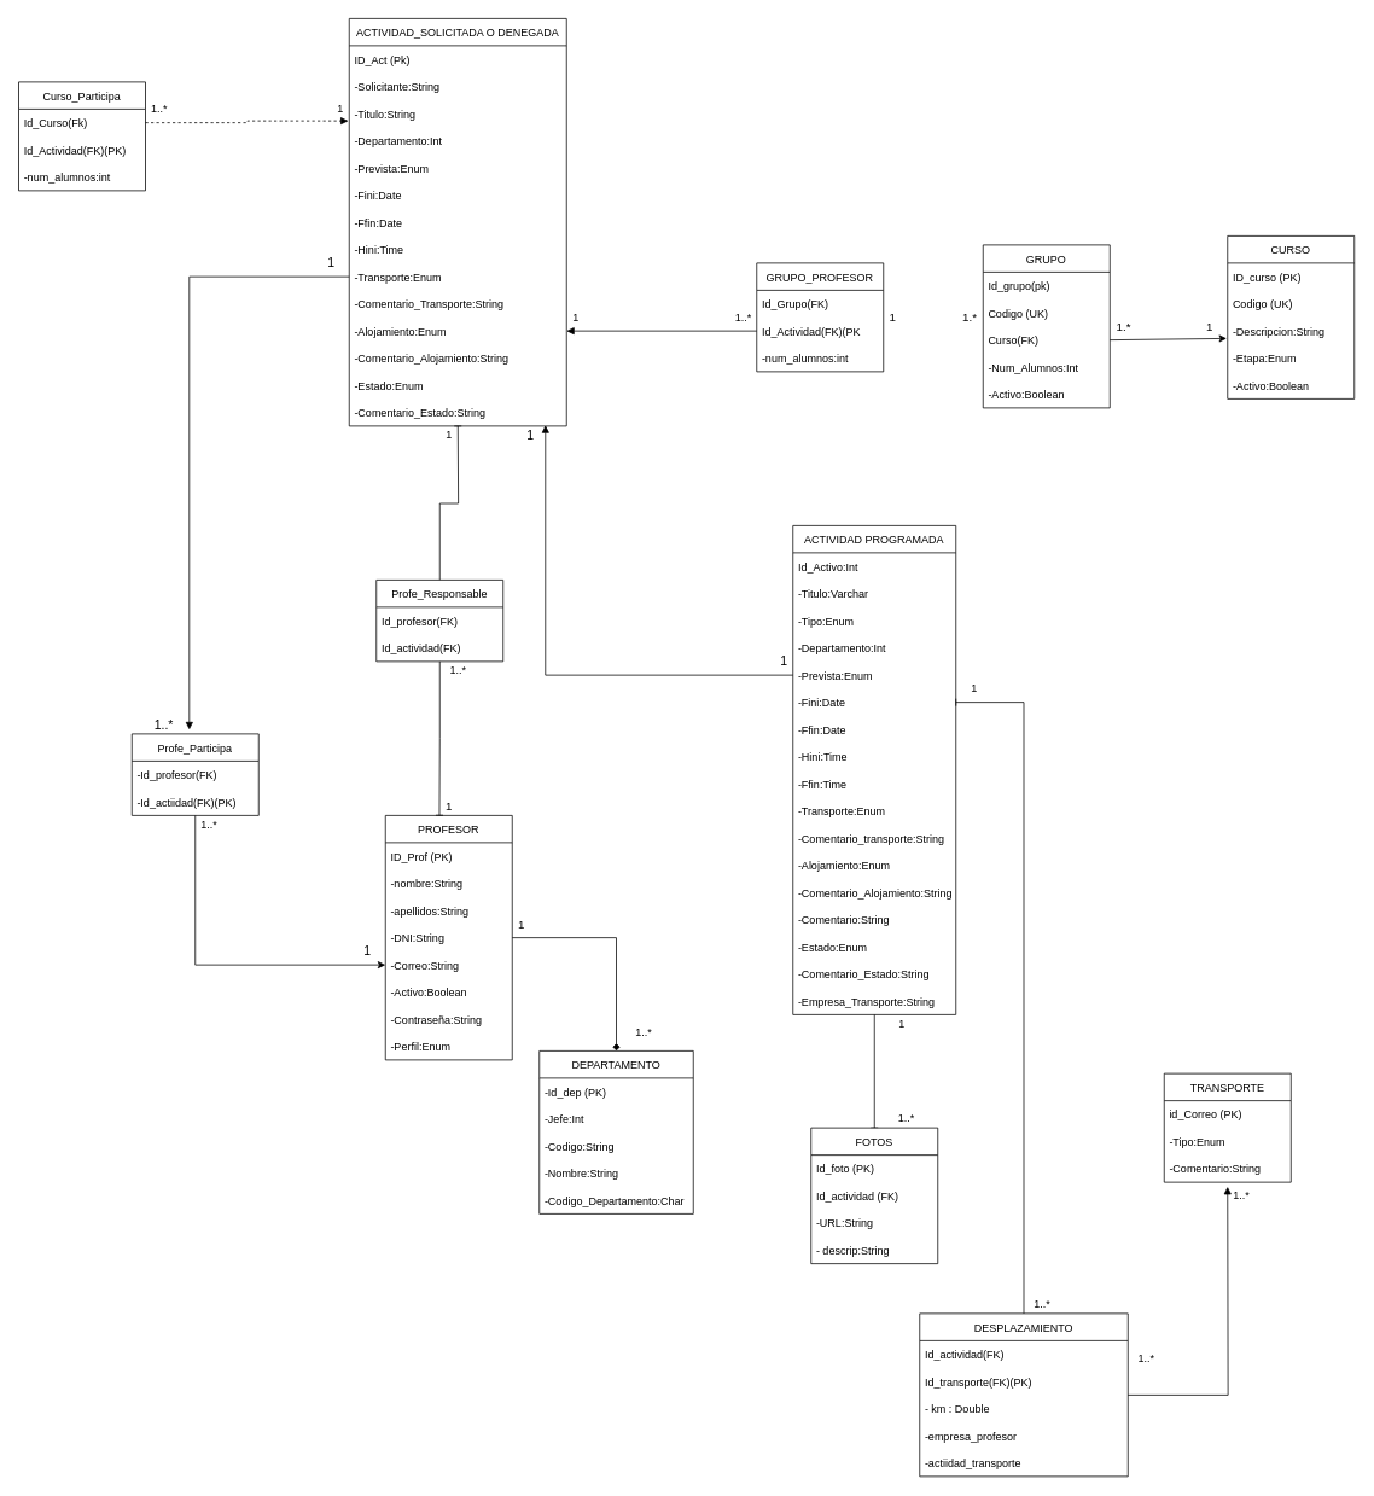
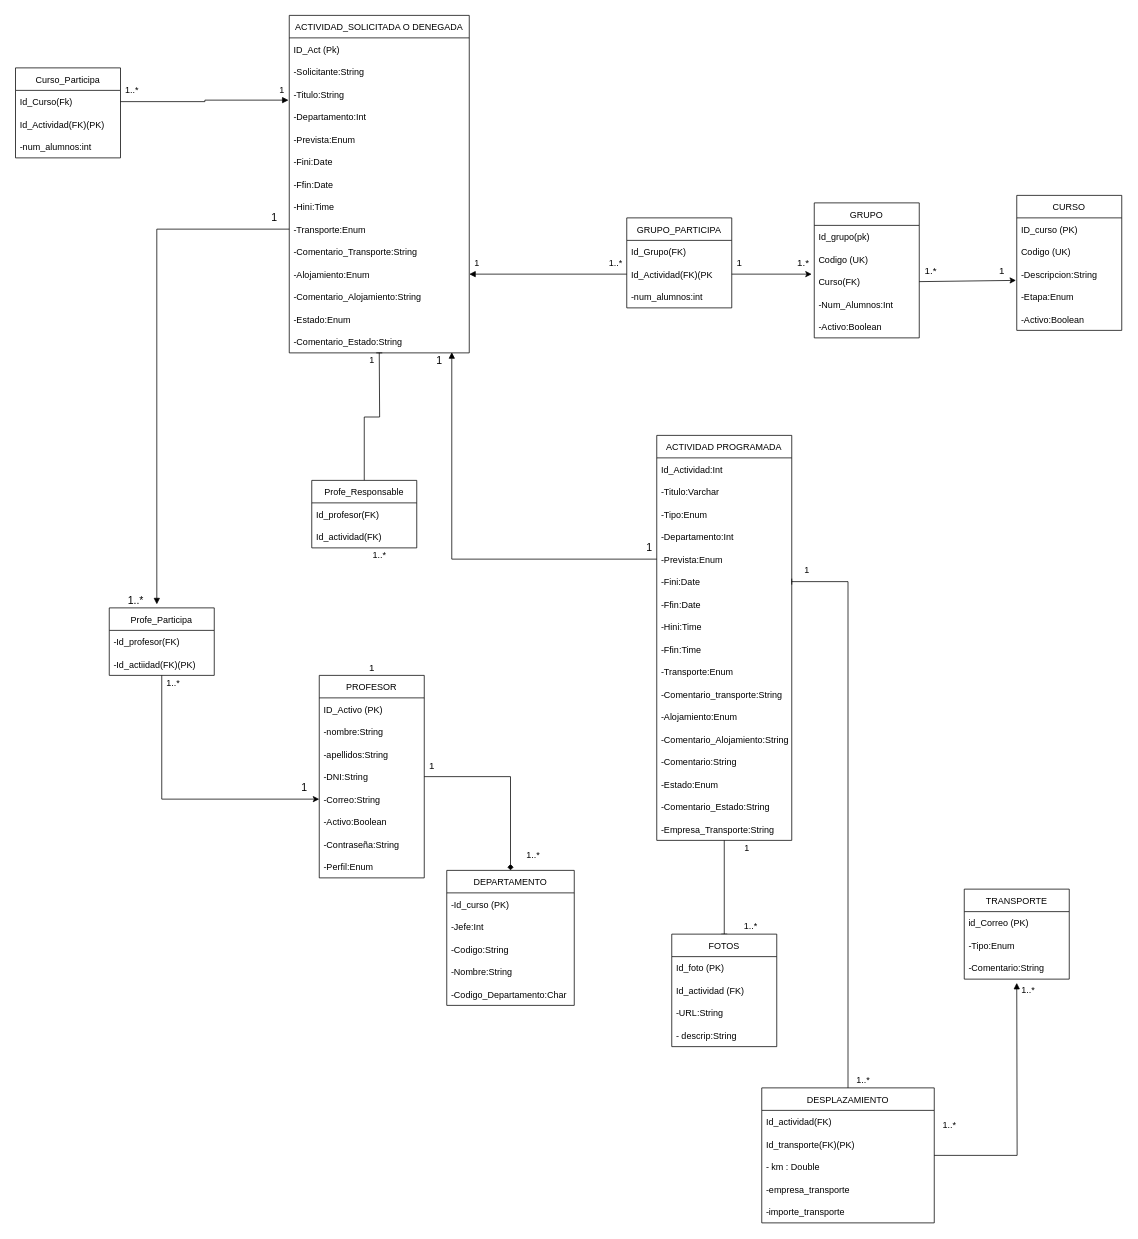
- <mxCell id="115" style="edgeStyle=orthogonalEdgeStyle;rounded=0;orthogonalLoop=1;jettySize=auto;html=1;entryX=-0.004;entryY=0.767;entryDx=0;entryDy=0;entryPerimeter=0;endArrow=block;endFill=1;dashed=1;" parent="1" source="78" target="55" edge="1"><mxGeometry relative="1" as="geometry" /></mxCell>
+ <mxCell id="115" style="edgeStyle=orthogonalEdgeStyle;rounded=0;orthogonalLoop=1;jettySize=auto;html=1;entryX=-0.004;entryY=0.767;entryDx=0;entryDy=0;entryPerimeter=0;endArrow=block;endFill=1;" parent="1" source="78" target="55" edge="1"><mxGeometry relative="1" as="geometry" /></mxCell>
- <mxCell id="93" value="GRUPO_PROFESOR" style="swimlane;fontStyle=0;childLayout=stackLayout;horizontal=1;startSize=30;horizontalStack=0;resizeParent=1;resizeParentMax=0;resizeLast=0;collapsible=1;marginBottom=0;" parent="1" vertex="1"><mxGeometry x="835" y="290" width="140" height="120" as="geometry" /></mxCell>
+ <mxCell id="93" value="GRUPO_PARTICIPA" style="swimlane;fontStyle=0;childLayout=stackLayout;horizontal=1;startSize=30;horizontalStack=0;resizeParent=1;resizeParentMax=0;resizeLast=0;collapsible=1;marginBottom=0;" parent="1" vertex="1"><mxGeometry x="835" y="290" width="140" height="120" as="geometry" /></mxCell>
+ <mxCell id="127" style="edgeStyle=none;rounded=0;orthogonalLoop=1;jettySize=auto;html=1;entryX=-0.024;entryY=0.167;entryDx=0;entryDy=0;entryPerimeter=0;" edge="1" parent="1" source="95" target="20"><mxGeometry relative="1" as="geometry" /></mxCell>
- <mxCell id="31" value="Id_Activo:Int" style="text;strokeColor=none;fillColor=none;align=left;verticalAlign=middle;spacingLeft=4;spacingRight=4;overflow=hidden;points=[[0,0.5],[1,0.5]];portConstraint=eastwest;rotatable=0;" parent="30" vertex="1"><mxGeometry y="30" width="180" height="30" as="geometry" /></mxCell>
+ <mxCell id="31" value="Id_Actividad:Int" style="text;strokeColor=none;fillColor=none;align=left;verticalAlign=middle;spacingLeft=4;spacingRight=4;overflow=hidden;points=[[0,0.5],[1,0.5]];portConstraint=eastwest;rotatable=0;" parent="30" vertex="1"><mxGeometry y="30" width="180" height="30" as="geometry" /></mxCell>
- <mxCell id="72" style="edgeStyle=orthogonalEdgeStyle;rounded=0;orthogonalLoop=1;jettySize=auto;html=1;entryX=0.426;entryY=-0.001;entryDx=0;entryDy=0;entryPerimeter=0;endArrow=baseDash;endFill=0;" parent="1" source="74" target="2" edge="1"><mxGeometry relative="1" as="geometry" /></mxCell>
- <mxCell id="3" value="ID_Prof (PK)" style="text;strokeColor=none;fillColor=none;align=left;verticalAlign=middle;spacingLeft=4;spacingRight=4;overflow=hidden;points=[[0,0.5],[1,0.5]];portConstraint=eastwest;rotatable=0;" parent="2" vertex="1"><mxGeometry y="30" width="140" height="30" as="geometry" /></mxCell>
+ <mxCell id="3" value="ID_Activo (PK)" style="text;strokeColor=none;fillColor=none;align=left;verticalAlign=middle;spacingLeft=4;spacingRight=4;overflow=hidden;points=[[0,0.5],[1,0.5]];portConstraint=eastwest;rotatable=0;" parent="2" vertex="1"><mxGeometry y="30" width="140" height="30" as="geometry" /></mxCell>
- <mxCell id="12" value="-Id_dep (PK)" style="text;strokeColor=none;fillColor=none;align=left;verticalAlign=middle;spacingLeft=4;spacingRight=4;overflow=hidden;points=[[0,0.5],[1,0.5]];portConstraint=eastwest;rotatable=0;" parent="11" vertex="1"><mxGeometry y="30" width="170" height="30" as="geometry" /></mxCell>
+ <mxCell id="12" value="-Id_curso (PK)" style="text;strokeColor=none;fillColor=none;align=left;verticalAlign=middle;spacingLeft=4;spacingRight=4;overflow=hidden;points=[[0,0.5],[1,0.5]];portConstraint=eastwest;rotatable=0;" parent="11" vertex="1"><mxGeometry y="30" width="170" height="30" as="geometry" /></mxCell>
- <mxCell id="91" value="-empresa_profesor" style="text;strokeColor=none;fillColor=none;align=left;verticalAlign=middle;spacingLeft=4;spacingRight=4;overflow=hidden;points=[[0,0.5],[1,0.5]];portConstraint=eastwest;rotatable=0;" vertex="1" parent="87"><mxGeometry y="120" width="230" height="30" as="geometry" /></mxCell>
+ <mxCell id="91" value="-empresa_transporte" style="text;strokeColor=none;fillColor=none;align=left;verticalAlign=middle;spacingLeft=4;spacingRight=4;overflow=hidden;points=[[0,0.5],[1,0.5]];portConstraint=eastwest;rotatable=0;" vertex="1" parent="87"><mxGeometry y="120" width="230" height="30" as="geometry" /></mxCell>
- <mxCell id="92" value="-actiidad_transporte" style="text;strokeColor=none;fillColor=none;align=left;verticalAlign=middle;spacingLeft=4;spacingRight=4;overflow=hidden;points=[[0,0.5],[1,0.5]];portConstraint=eastwest;rotatable=0;" vertex="1" parent="87"><mxGeometry y="150" width="230" height="30" as="geometry" /></mxCell>
+ <mxCell id="92" value="-importe_transporte" style="text;strokeColor=none;fillColor=none;align=left;verticalAlign=middle;spacingLeft=4;spacingRight=4;overflow=hidden;points=[[0,0.5],[1,0.5]];portConstraint=eastwest;rotatable=0;" vertex="1" parent="87"><mxGeometry y="150" width="230" height="30" as="geometry" /></mxCell>
